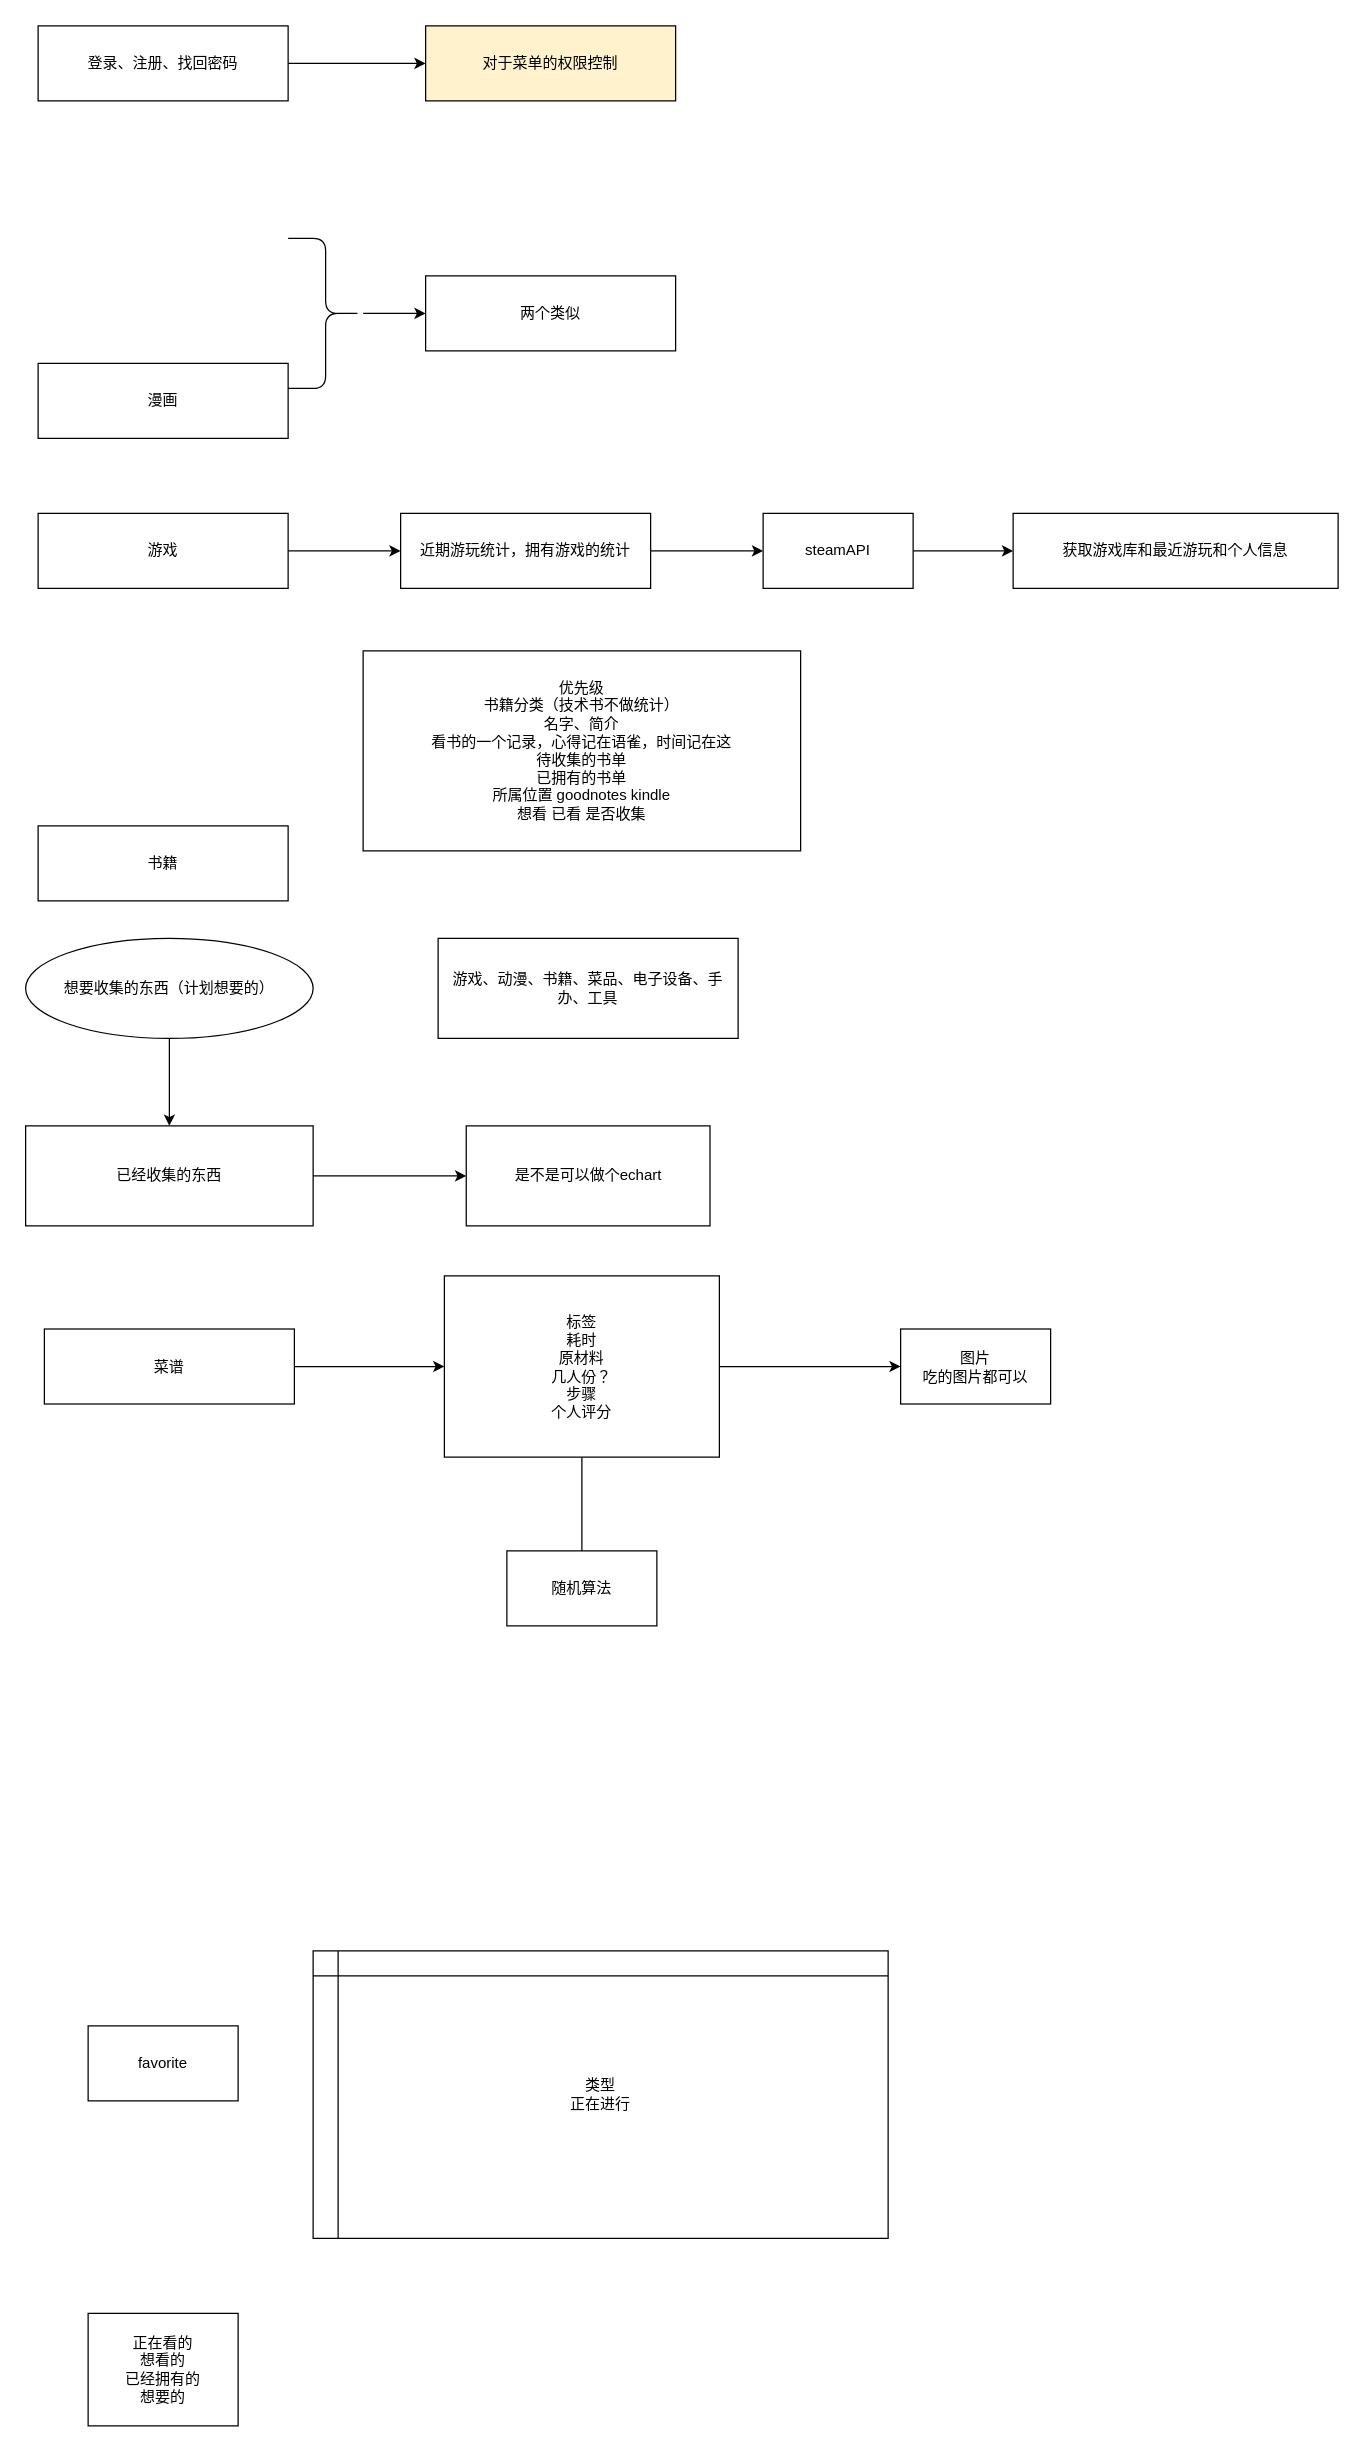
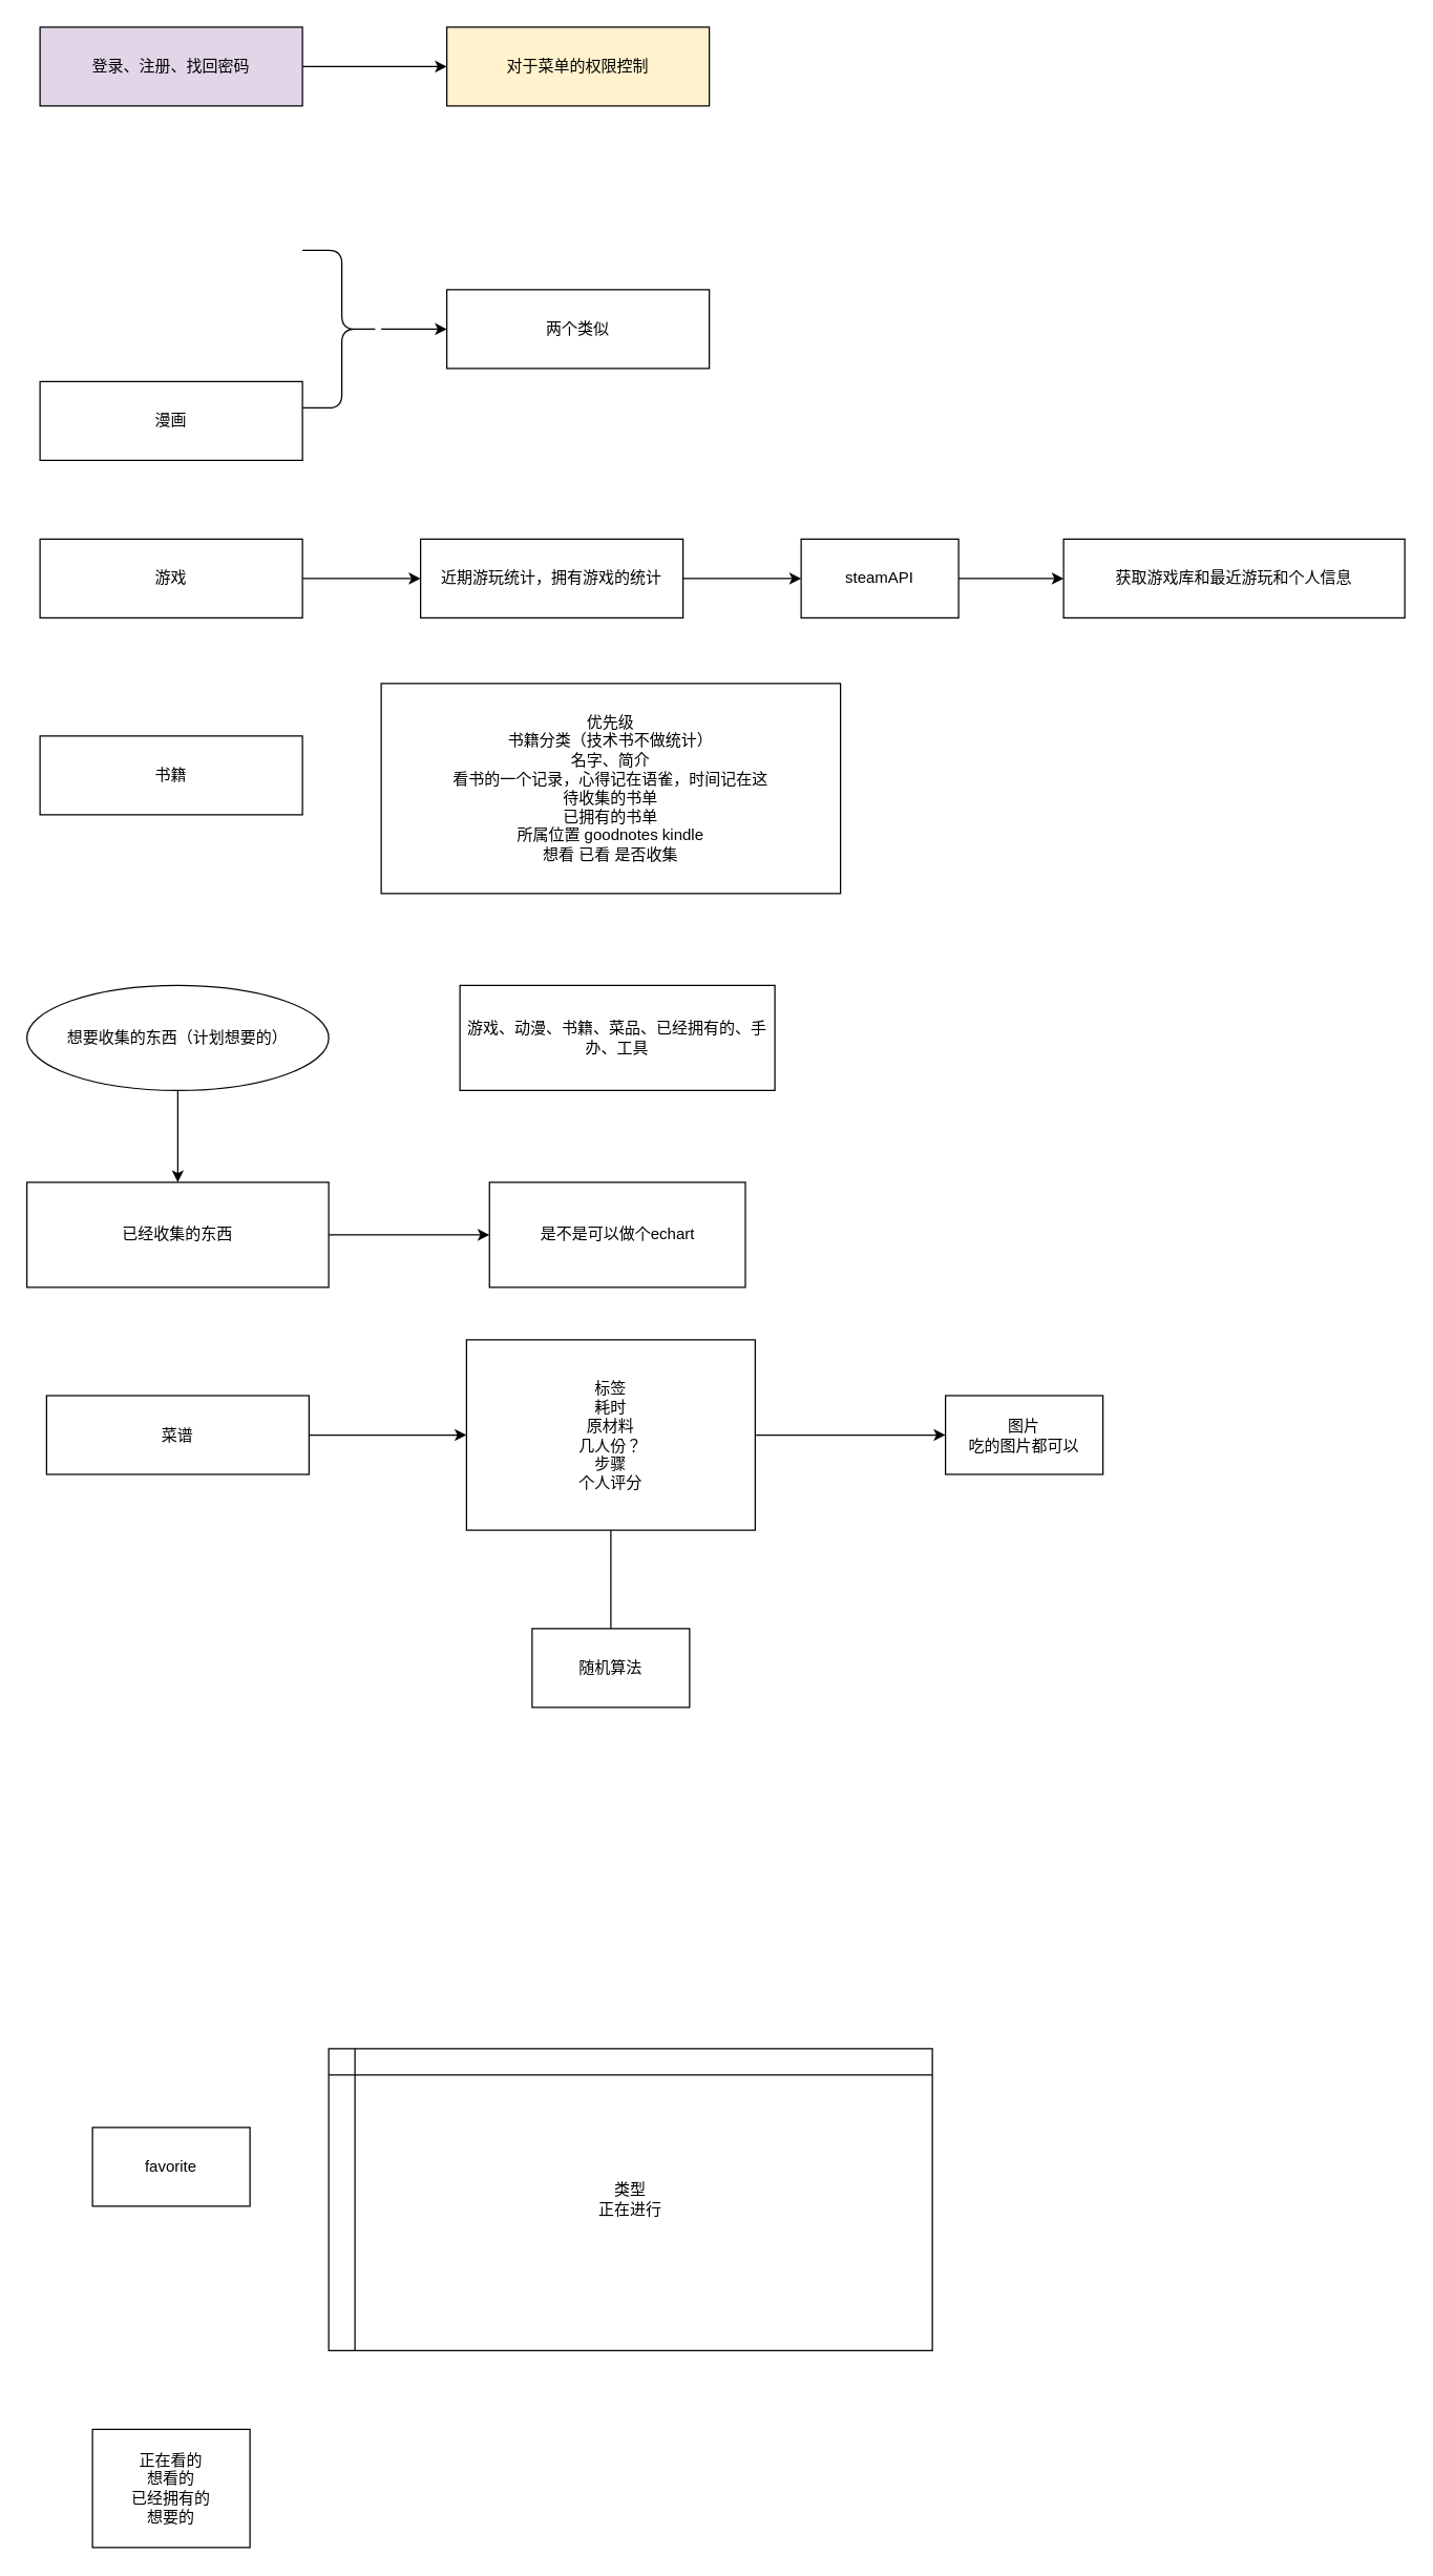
- <mxCell id="3" value="登录、注册、找回密码" style="rounded=0;whiteSpace=wrap;html=1;" parent="1" vertex="1"><mxGeometry x="30" y="20" width="200" height="60" as="geometry" /></mxCell>
+ <mxCell id="3" value="登录、注册、找回密码" style="rounded=0;whiteSpace=wrap;html=1;fillColor=#e1d5e7;" parent="1" vertex="1"><mxGeometry x="30" y="20" width="200" height="60" as="geometry" /></mxCell>
- <mxCell id="7" value="书籍" style="rounded=0;whiteSpace=wrap;html=1;" parent="1" vertex="1"><mxGeometry x="30" y="660" width="200" height="60" as="geometry" /></mxCell>
+ <mxCell id="7" value="书籍" style="rounded=0;whiteSpace=wrap;html=1;" parent="1" vertex="1"><mxGeometry x="30" y="560" width="200" height="60" as="geometry" /></mxCell>
- <mxCell id="26" value="游戏、动漫、书籍、菜品、电子设备、手办、工具" style="rounded=0;whiteSpace=wrap;html=1;" parent="1" vertex="1"><mxGeometry x="350" y="750" width="240" height="80" as="geometry" /></mxCell>
+ <mxCell id="26" value="游戏、动漫、书籍、菜品、已经拥有的、手办、工具" style="rounded=0;whiteSpace=wrap;html=1;" parent="1" vertex="1"><mxGeometry x="350" y="750" width="240" height="80" as="geometry" /></mxCell>
